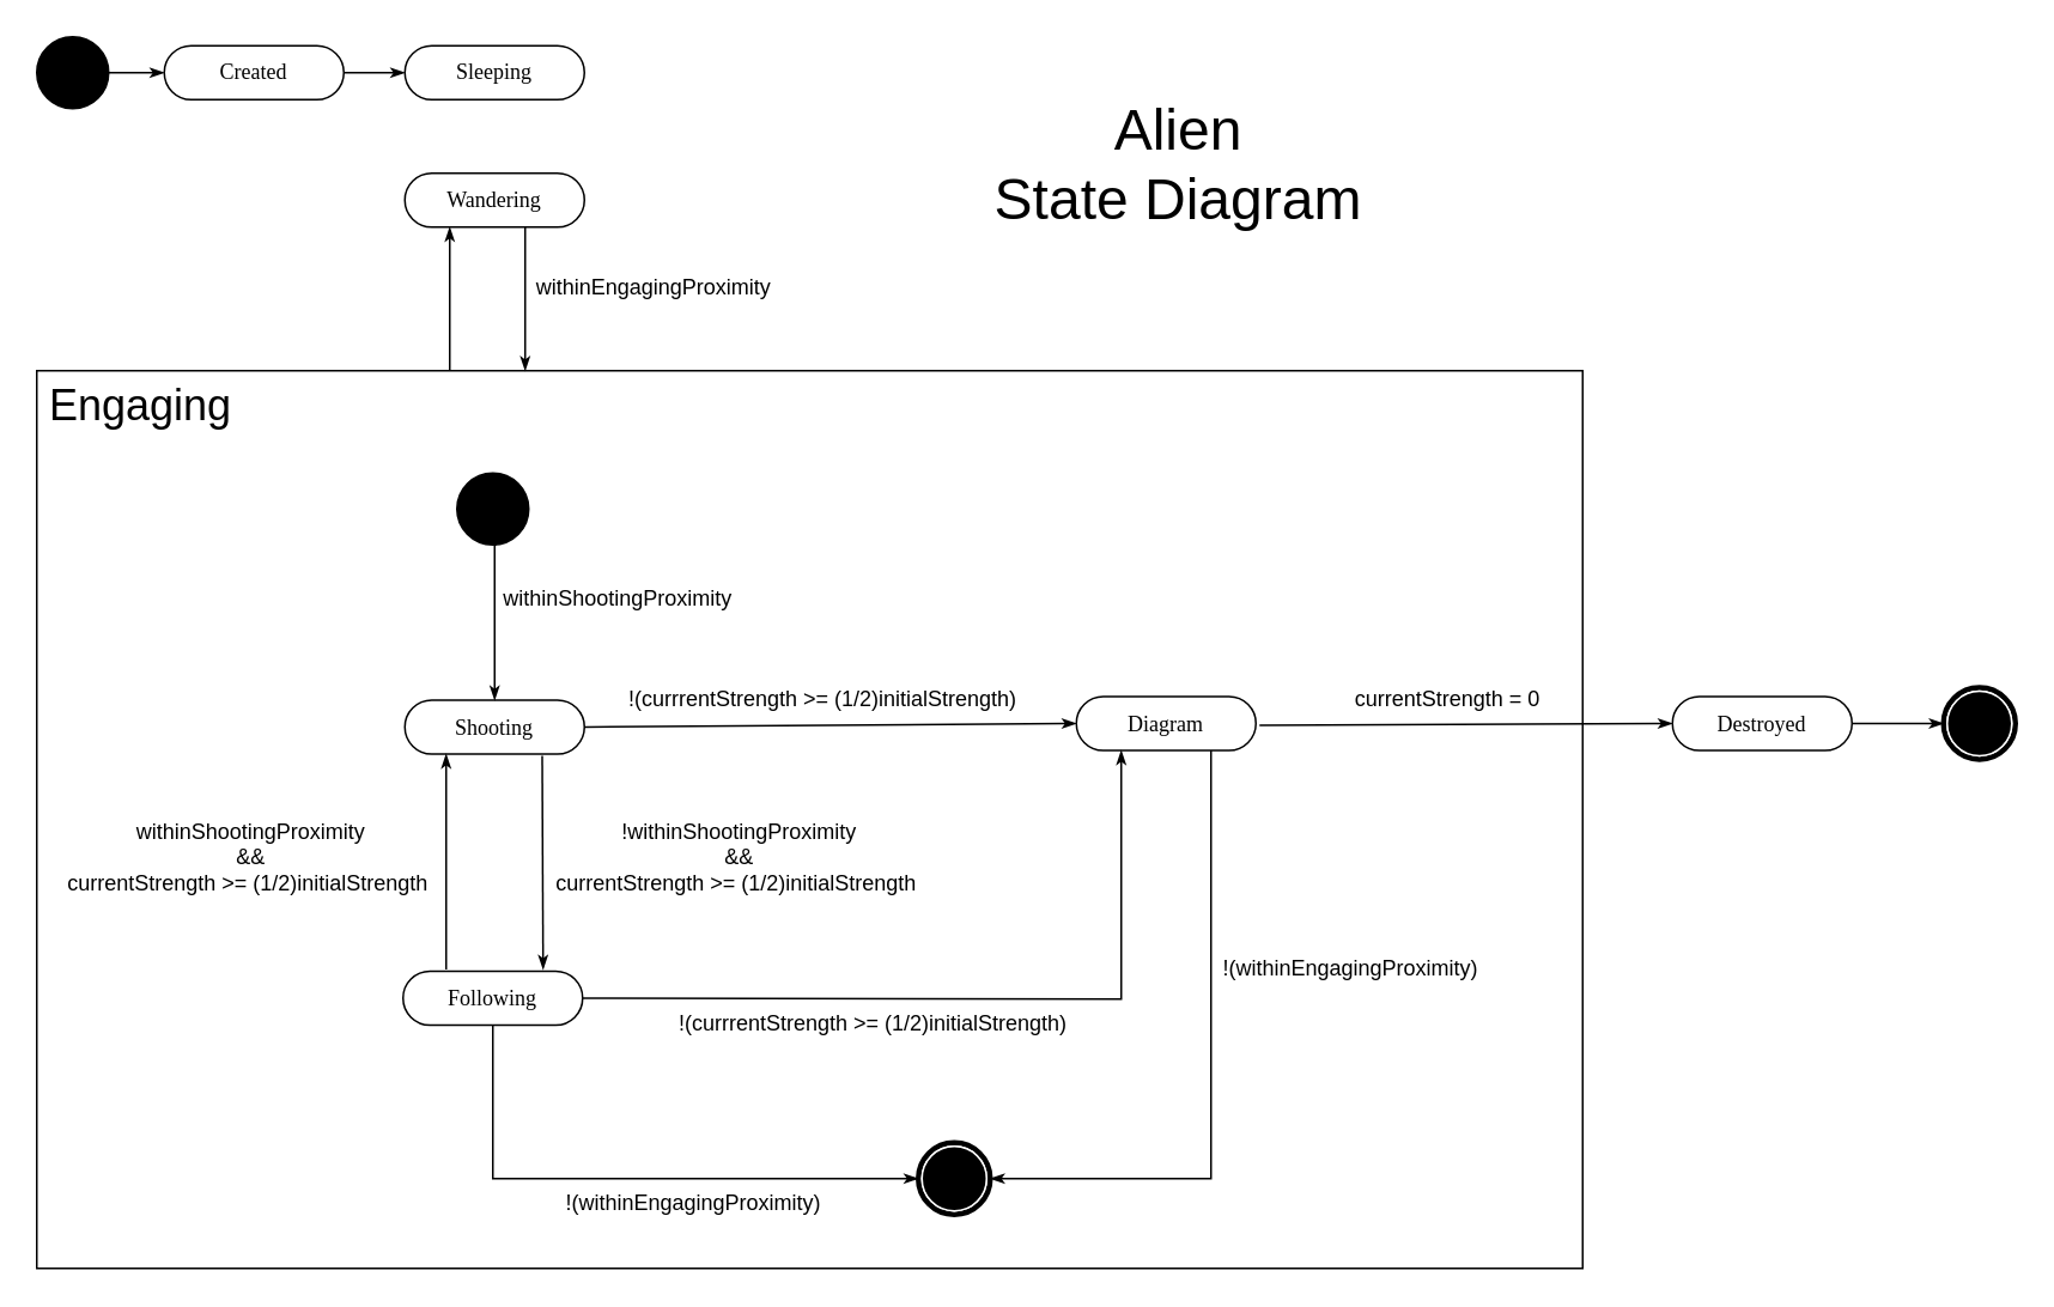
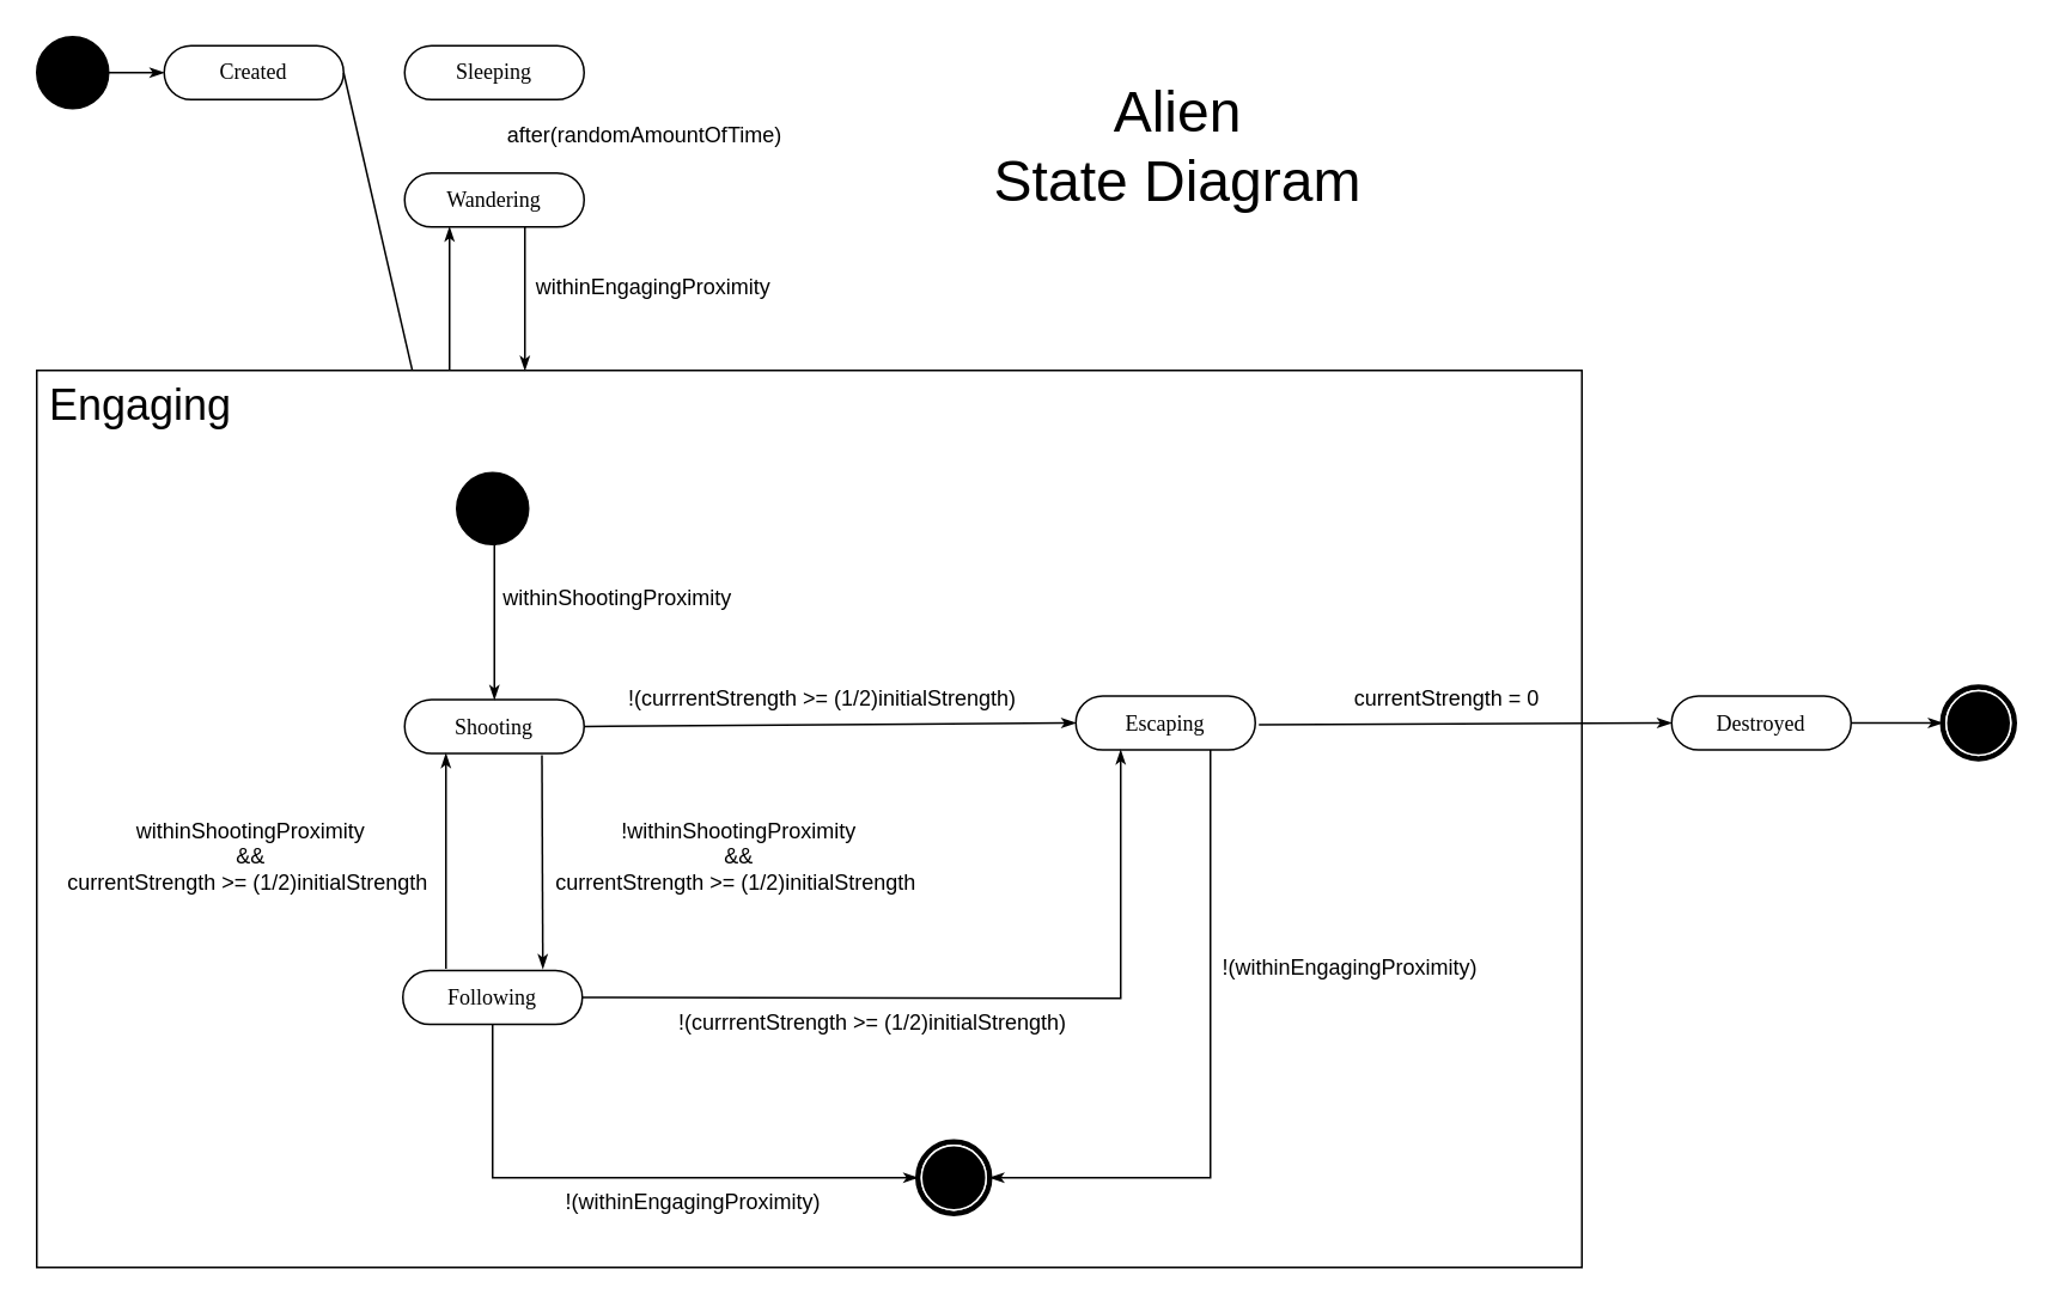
- <mxCell id="6" style="edgeStyle=none;rounded=0;html=1;labelBackgroundColor=none;startArrow=none;startFill=0;startSize=5;endArrow=classicThin;endFill=1;endSize=5;jettySize=auto;orthogonalLoop=1;strokeWidth=1;fontFamily=Verdana;fontSize=12;exitX=1;exitY=0.5;exitDx=0;exitDy=0;entryX=0;entryY=0.5;entryDx=0;entryDy=0;" parent="1" source="4" edge="1" target="5"><mxGeometry relative="1" as="geometry"><mxPoint x="-160" y="178.111" as="sourcePoint" /><mxPoint x="275" y="-11.5" as="targetPoint" /></mxGeometry></mxCell>
+ <mxCell id="6" style="edgeStyle=none;rounded=0;html=1;labelBackgroundColor=none;startArrow=none;startFill=0;startSize=5;endArrow=classicThin;endFill=1;endSize=5;jettySize=auto;orthogonalLoop=1;strokeWidth=1;fontFamily=Verdana;fontSize=12;exitX=1;exitY=0.5;exitDx=0;exitDy=0;" parent="1" source="4" edge="1" target="10"><mxGeometry relative="1" as="geometry"><mxPoint x="-160" y="178.111" as="sourcePoint" /><mxPoint x="275" y="-11.5" as="targetPoint" /></mxGeometry></mxCell>
+ <mxCell id="8" value="after(randomAmountOfTime)" style="text;html=1;strokeColor=none;fillColor=none;align=center;verticalAlign=middle;whiteSpace=wrap;rounded=0;" vertex="1" parent="1"><mxGeometry x="279" y="60" width="160" height="30" as="geometry" /></mxCell>
- <mxCell id="38" value="&lt;font style=&quot;font-size: 32px&quot;&gt;Alien &lt;br&gt;State Diagram&lt;/font&gt;" style="text;html=1;strokeColor=none;fillColor=none;align=center;verticalAlign=middle;whiteSpace=wrap;rounded=0;fontSize=30;" vertex="1" parent="1"><mxGeometry x="551" y="46" width="210" height="90" as="geometry" /></mxCell>
+ <mxCell id="38" value="&lt;font style=&quot;font-size: 32px&quot;&gt;Alien &lt;br&gt;State Diagram&lt;/font&gt;" style="text;html=1;strokeColor=none;fillColor=none;align=center;verticalAlign=middle;whiteSpace=wrap;rounded=0;fontSize=30;" vertex="1" parent="1"><mxGeometry x="551" y="36" width="210" height="90" as="geometry" /></mxCell>
- <mxCell id="12" value="Diagram" style="rounded=1;whiteSpace=wrap;html=1;shadow=0;comic=0;labelBackgroundColor=none;strokeWidth=1;fontFamily=Verdana;fontSize=12;align=center;arcSize=50;" vertex="1" parent="1"><mxGeometry x="599" y="387.5" width="100" height="30" as="geometry" /></mxCell>
+ <mxCell id="12" value="Escaping" style="rounded=1;whiteSpace=wrap;html=1;shadow=0;comic=0;labelBackgroundColor=none;strokeWidth=1;fontFamily=Verdana;fontSize=12;align=center;arcSize=50;" vertex="1" parent="1"><mxGeometry x="599" y="387.5" width="100" height="30" as="geometry" /></mxCell>
